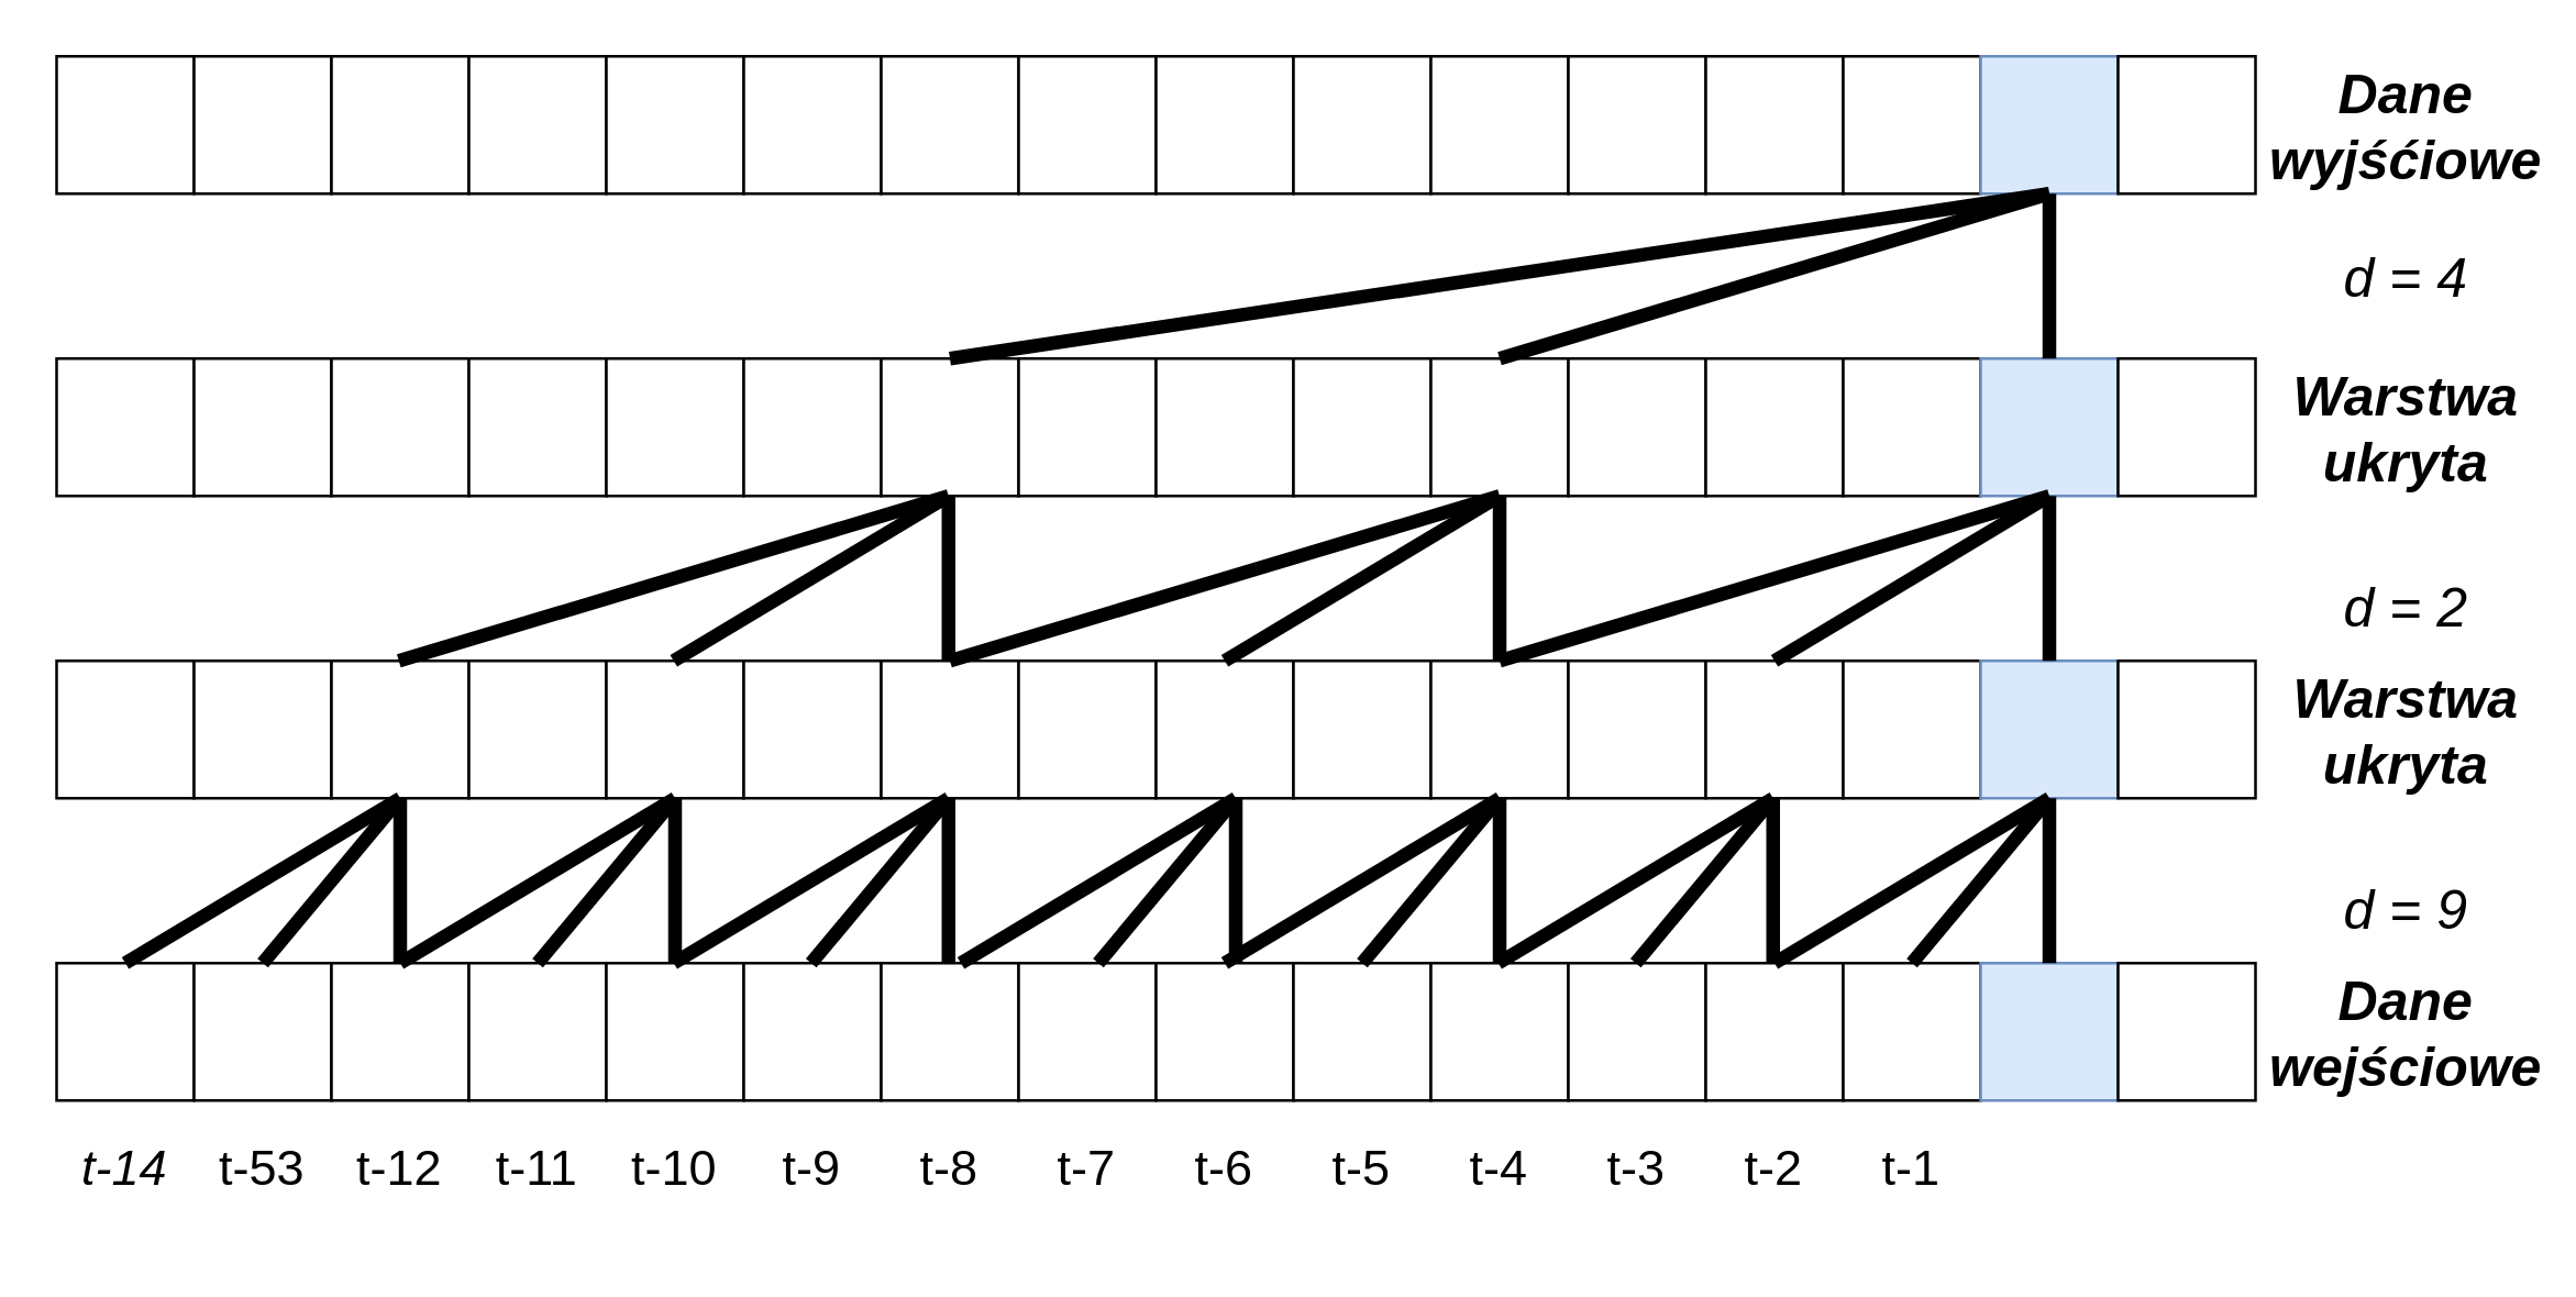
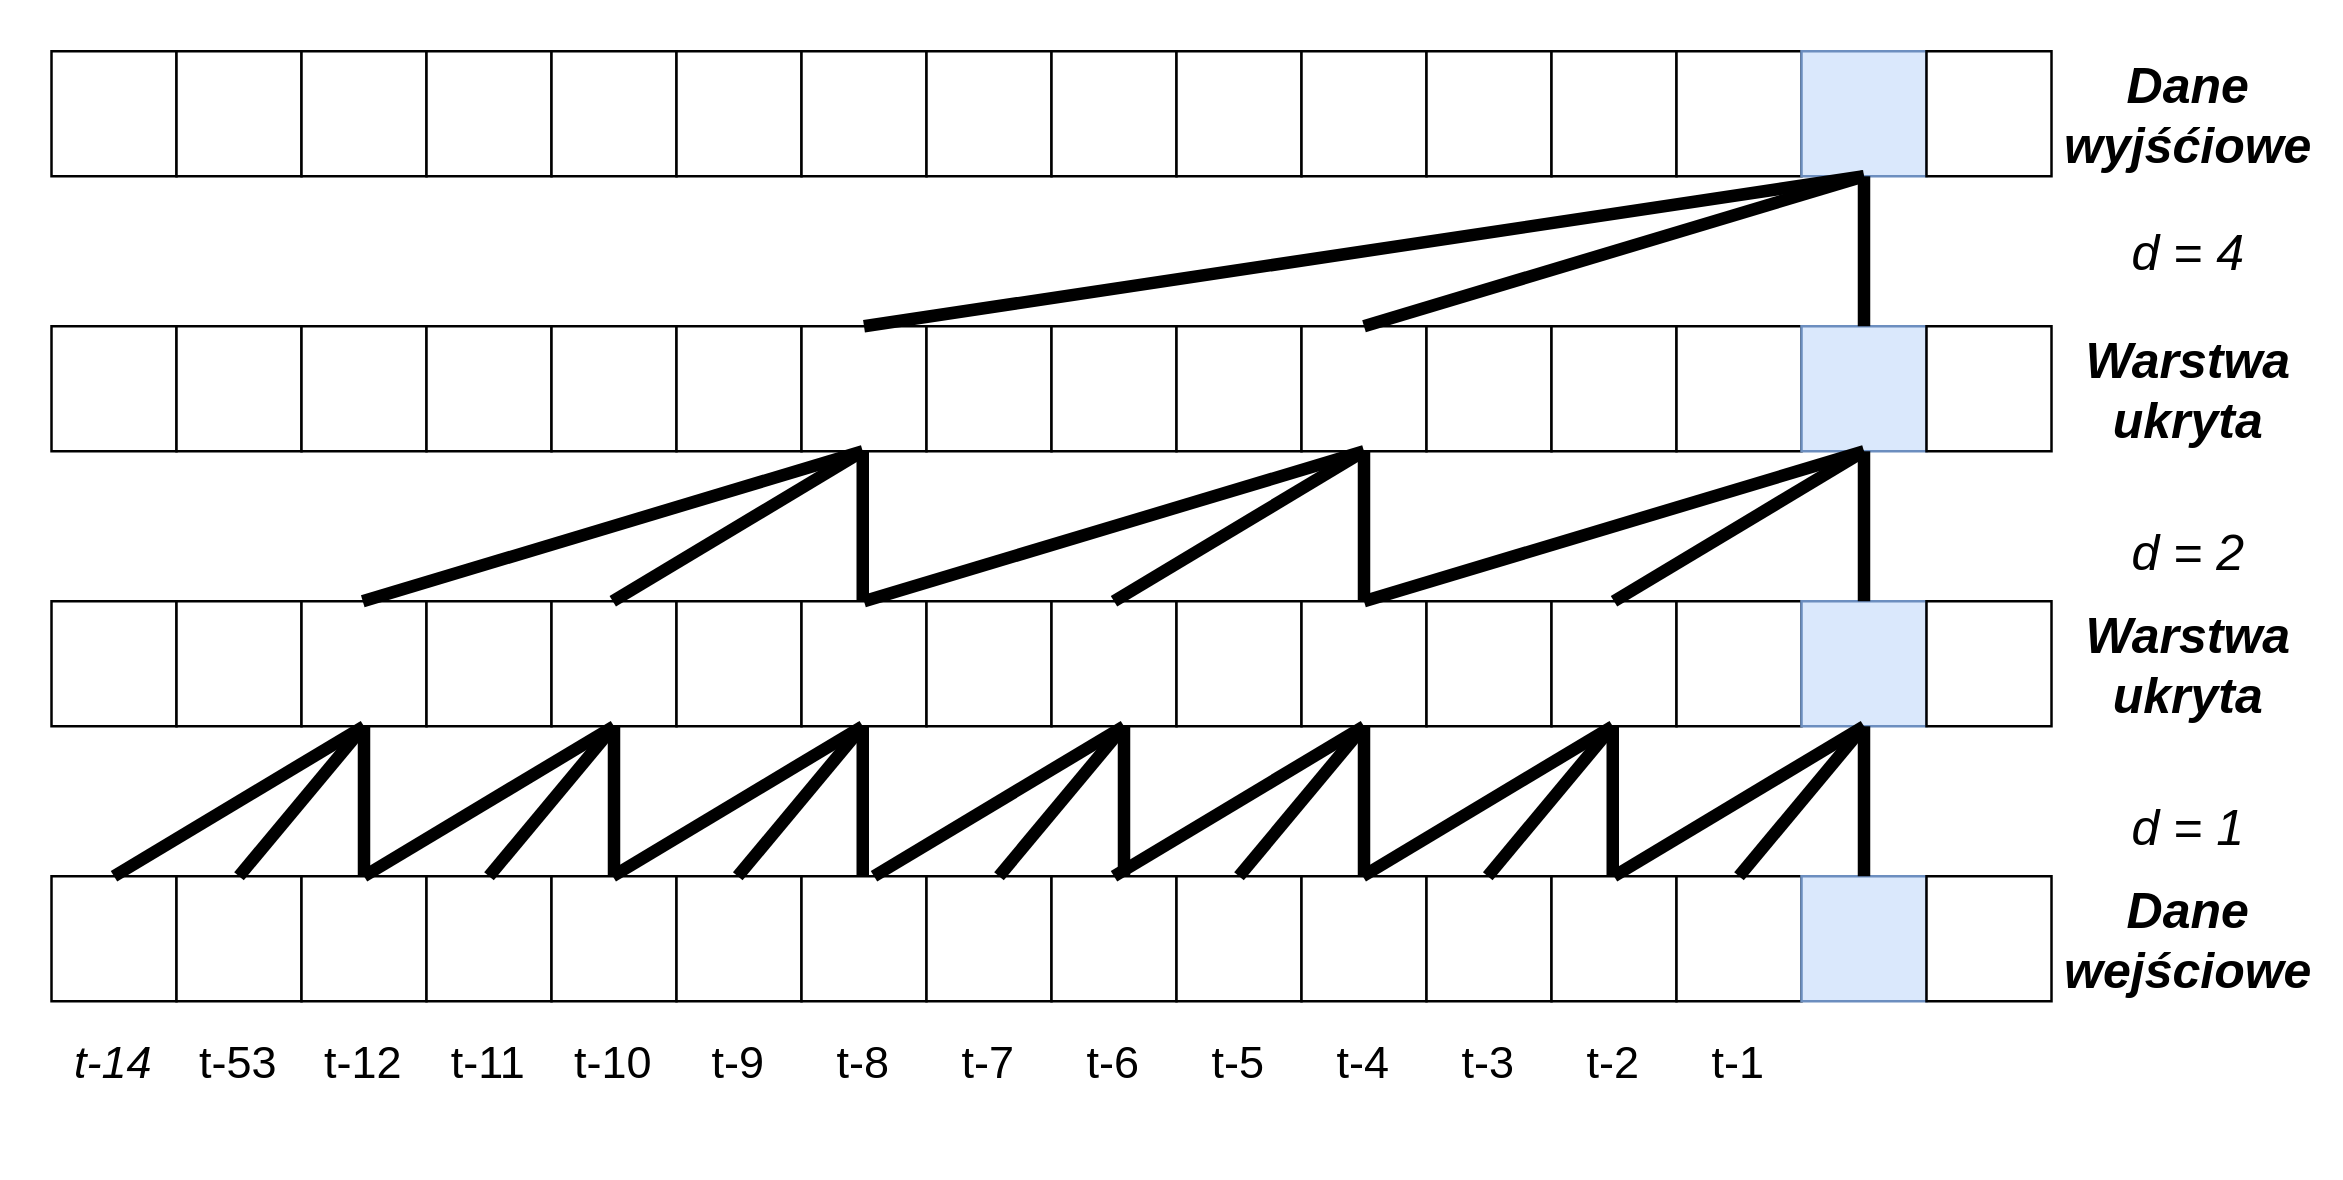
- <mxCell id="101" value="d = 9" style="text;html=1;strokeColor=none;fillColor=none;align=center;verticalAlign=middle;whiteSpace=wrap;rounded=0;fontStyle=2;fontSize=20;" vertex="1" parent="1"><mxGeometry x="835" y="320" width="80" height="20" as="geometry" /></mxCell>
+ <mxCell id="101" value="d = 1" style="text;html=1;strokeColor=none;fillColor=none;align=center;verticalAlign=middle;whiteSpace=wrap;rounded=0;fontStyle=2;fontSize=20;" vertex="1" parent="1"><mxGeometry x="835" y="320" width="80" height="20" as="geometry" /></mxCell>
